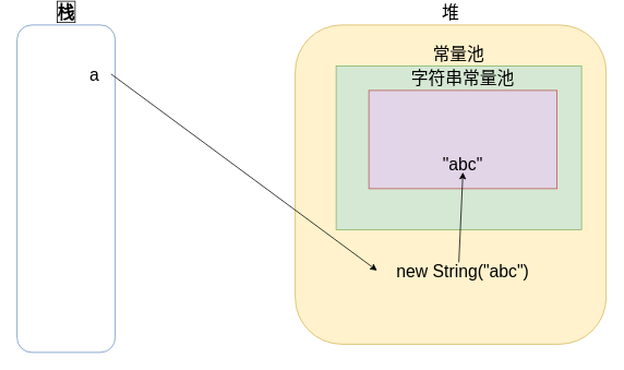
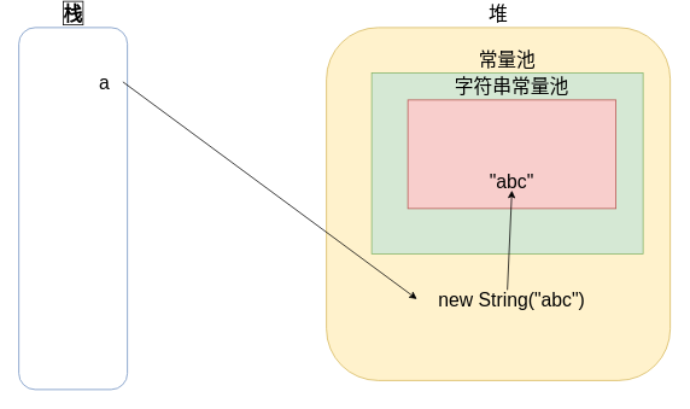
- <mxCell id="5" value="字符串常量池" style="rounded=0;whiteSpace=wrap;html=1;fontSize=21;labelPosition=center;verticalLabelPosition=top;align=center;verticalAlign=bottom;fillColor=#e1d5e7;strokeColor=#b85450;" vertex="1" parent="1"><mxGeometry x="450" y="100" width="230" height="120" as="geometry" /></mxCell>
+ <mxCell id="5" value="字符串常量池" style="rounded=0;whiteSpace=wrap;html=1;fontSize=21;labelPosition=center;verticalLabelPosition=top;align=center;verticalAlign=bottom;fillColor=#f8cecc;strokeColor=#b85450;" vertex="1" parent="1"><mxGeometry x="450" y="100" width="230" height="120" as="geometry" /></mxCell>
